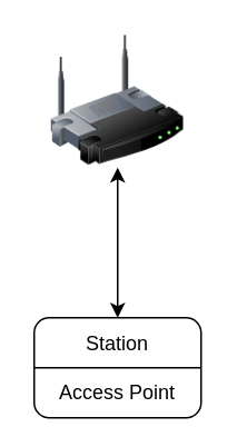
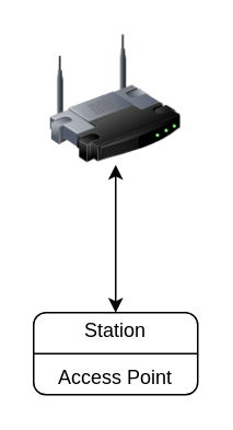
- <mxCell id="3" value="&lt;br&gt;&lt;div&gt;&lt;span&gt;Station&lt;/span&gt;&lt;/div&gt;&lt;div&gt;&lt;br&gt;&lt;/div&gt;&lt;div&gt;&lt;span&gt;Access Point&lt;/span&gt;&lt;/div&gt;&lt;div&gt;&lt;span&gt;&lt;br&gt;&lt;/span&gt;&lt;/div&gt;" style="rounded=1;whiteSpace=wrap;html=1;" vertex="1" parent="1"><mxGeometry x="20" y="190" width="100" height="60" as="geometry" /></mxCell>
+ <mxCell id="3" value="&lt;br&gt;&lt;div&gt;&lt;span&gt;Station&lt;/span&gt;&lt;/div&gt;&lt;div&gt;&lt;br&gt;&lt;/div&gt;&lt;div&gt;&lt;span&gt;Access Point&lt;/span&gt;&lt;/div&gt;&lt;div&gt;&lt;span&gt;&lt;br&gt;&lt;/span&gt;&lt;/div&gt;" style="rounded=1;whiteSpace=wrap;html=1;" vertex="1" parent="1"><mxGeometry x="20" y="190" width="100" height="50" as="geometry" /></mxCell>
